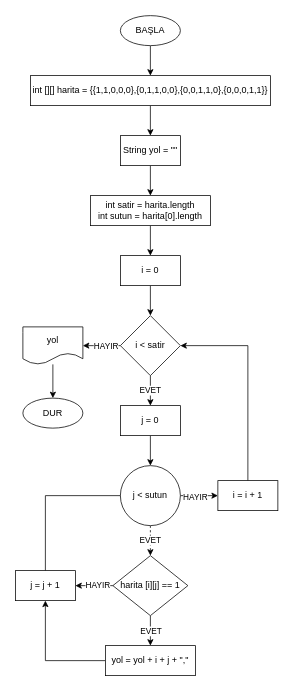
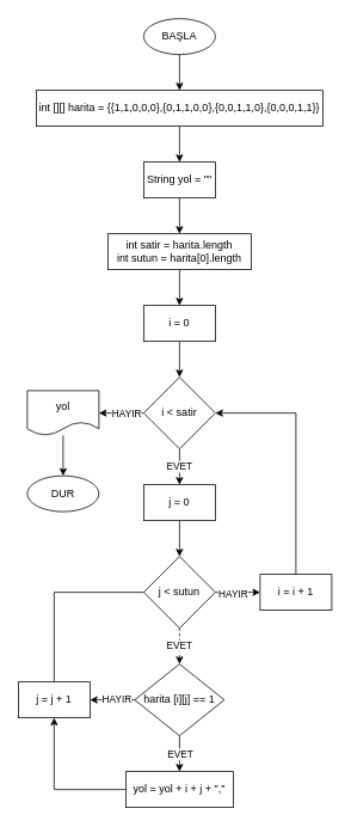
- <mxCell id="21" value="j &amp;lt; sutun" style="ellipse;whiteSpace=wrap;html=1;" vertex="1" parent="1"><mxGeometry x="160" y="620" width="80" height="80" as="geometry" /></mxCell>
+ <mxCell id="21" value="j &amp;lt; sutun" style="rhombus;whiteSpace=wrap;html=1;" vertex="1" parent="1"><mxGeometry x="160" y="620" width="80" height="80" as="geometry" /></mxCell>
